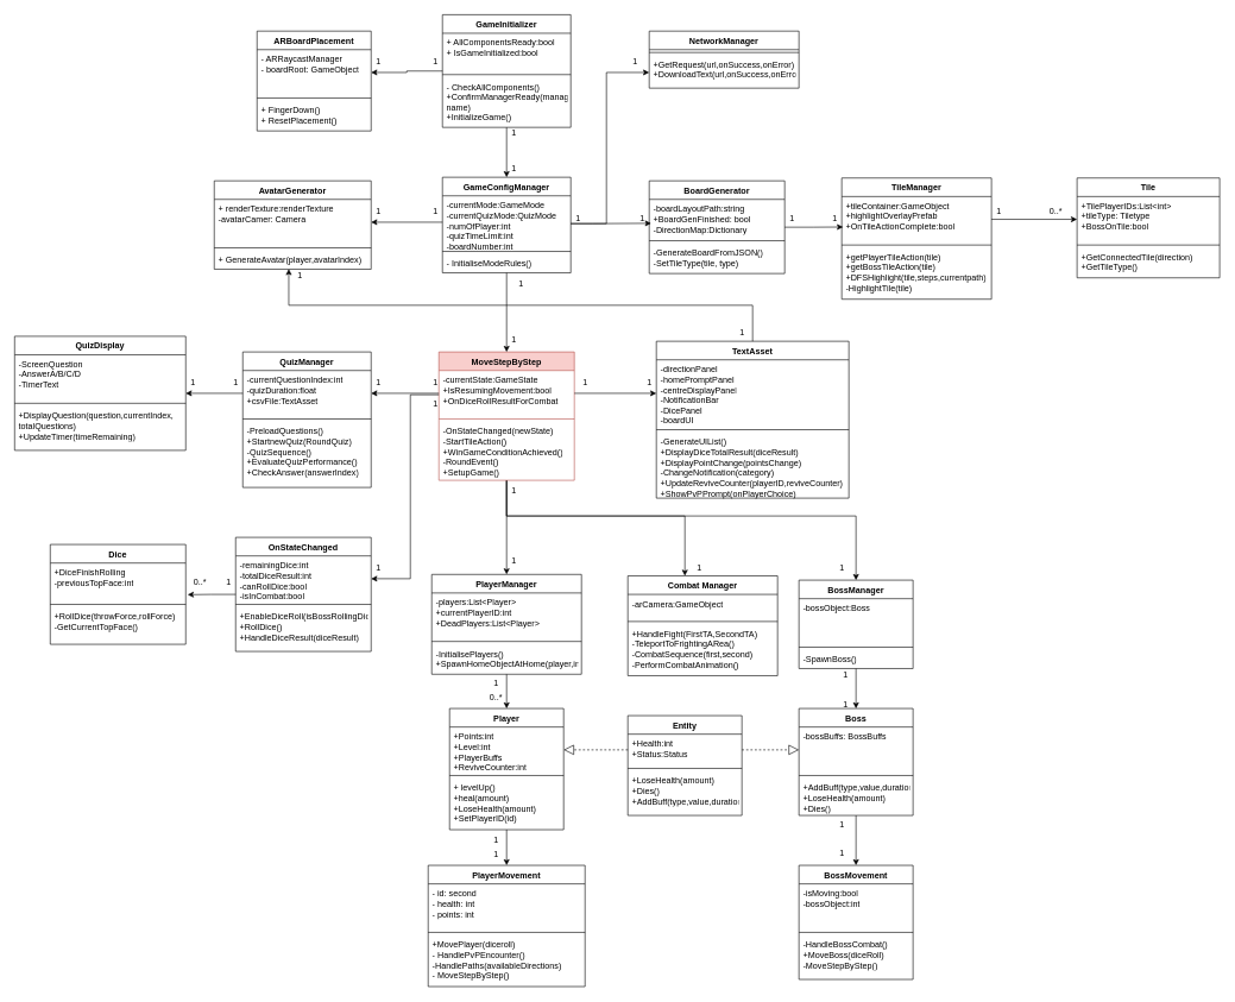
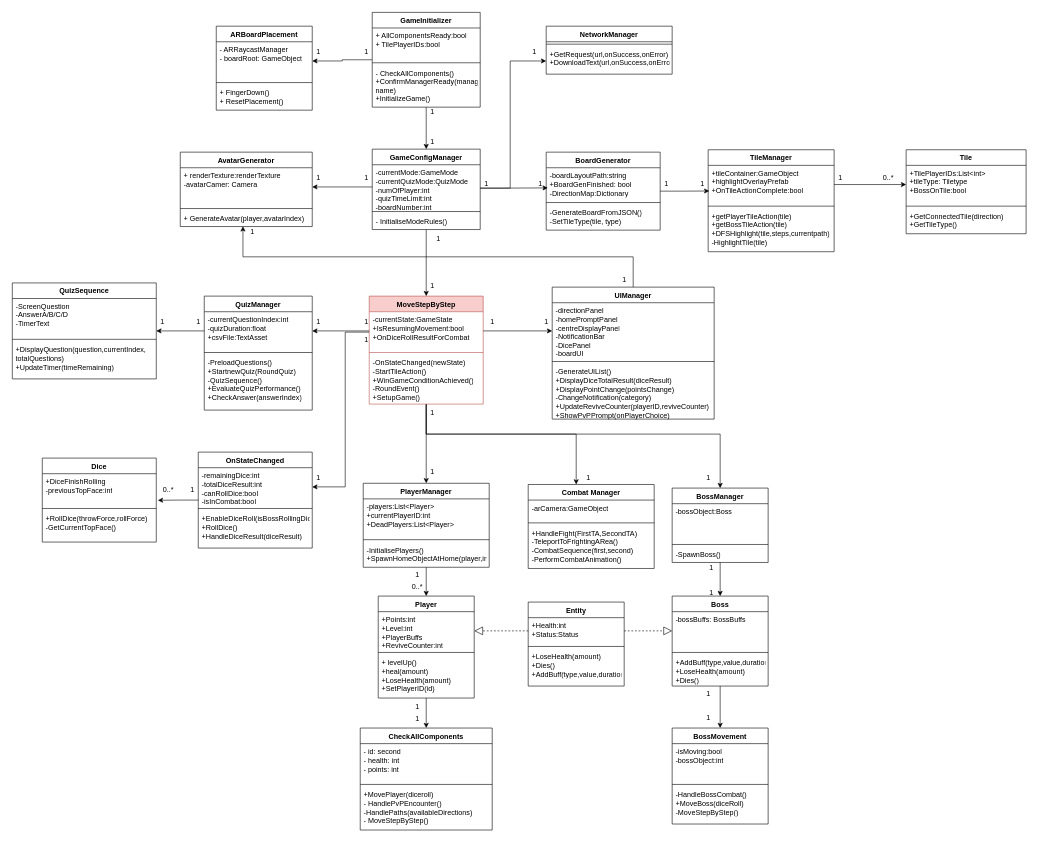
- <mxCell id="81" value="+ AllComponentsReady:bool&lt;div&gt;+ IsGameInitialized:bool&lt;/div&gt;" style="text;strokeColor=none;fillColor=none;align=left;verticalAlign=top;spacingLeft=4;spacingRight=4;overflow=hidden;rotatable=0;points=[[0,0.5],[1,0.5]];portConstraint=eastwest;whiteSpace=wrap;html=1;" vertex="1" parent="80"><mxGeometry y="26" width="180" height="54" as="geometry" /></mxCell>
+ <mxCell id="81" value="+ AllComponentsReady:bool&lt;div&gt;+ TilePlayerIDs:bool&lt;/div&gt;" style="text;strokeColor=none;fillColor=none;align=left;verticalAlign=top;spacingLeft=4;spacingRight=4;overflow=hidden;rotatable=0;points=[[0,0.5],[1,0.5]];portConstraint=eastwest;whiteSpace=wrap;html=1;" vertex="1" parent="80"><mxGeometry y="26" width="180" height="54" as="geometry" /></mxCell>
- <mxCell id="63" value="QuizDisplay" style="swimlane;fontStyle=1;align=center;verticalAlign=top;childLayout=stackLayout;horizontal=1;startSize=26;horizontalStack=0;resizeParent=1;resizeParentMax=0;resizeLast=0;collapsible=1;marginBottom=0;whiteSpace=wrap;html=1;" vertex="1" parent="1"><mxGeometry x="20" y="471" width="240" height="160" as="geometry" /></mxCell>
+ <mxCell id="63" value="QuizSequence" style="swimlane;fontStyle=1;align=center;verticalAlign=top;childLayout=stackLayout;horizontal=1;startSize=26;horizontalStack=0;resizeParent=1;resizeParentMax=0;resizeLast=0;collapsible=1;marginBottom=0;whiteSpace=wrap;html=1;" vertex="1" parent="1"><mxGeometry x="20" y="471" width="240" height="160" as="geometry" /></mxCell>
- <mxCell id="68" value="TextAsset" style="swimlane;fontStyle=1;align=center;verticalAlign=top;childLayout=stackLayout;horizontal=1;startSize=26;horizontalStack=0;resizeParent=1;resizeParentMax=0;resizeLast=0;collapsible=1;marginBottom=0;whiteSpace=wrap;html=1;" vertex="1" parent="1"><mxGeometry x="920" y="478" width="270" height="220" as="geometry" /></mxCell>
+ <mxCell id="68" value="UIManager" style="swimlane;fontStyle=1;align=center;verticalAlign=top;childLayout=stackLayout;horizontal=1;startSize=26;horizontalStack=0;resizeParent=1;resizeParentMax=0;resizeLast=0;collapsible=1;marginBottom=0;whiteSpace=wrap;html=1;" vertex="1" parent="1"><mxGeometry x="920" y="478" width="270" height="220" as="geometry" /></mxCell>
- <mxCell id="42" value="PlayerMovement" style="swimlane;fontStyle=1;align=center;verticalAlign=top;childLayout=stackLayout;horizontal=1;startSize=26;horizontalStack=0;resizeParent=1;resizeParentMax=0;resizeLast=0;collapsible=1;marginBottom=0;whiteSpace=wrap;html=1;" vertex="1" parent="1"><mxGeometry x="600" y="1213" width="220" height="170" as="geometry" /></mxCell>
+ <mxCell id="42" value="CheckAllComponents" style="swimlane;fontStyle=1;align=center;verticalAlign=top;childLayout=stackLayout;horizontal=1;startSize=26;horizontalStack=0;resizeParent=1;resizeParentMax=0;resizeLast=0;collapsible=1;marginBottom=0;whiteSpace=wrap;html=1;" vertex="1" parent="1"><mxGeometry x="600" y="1213" width="220" height="170" as="geometry" /></mxCell>
